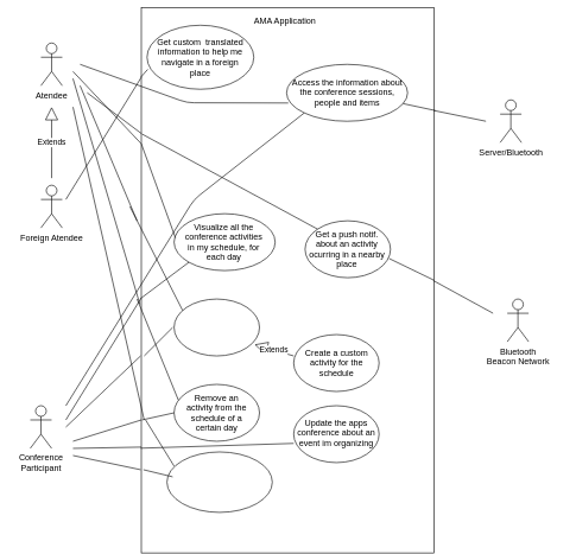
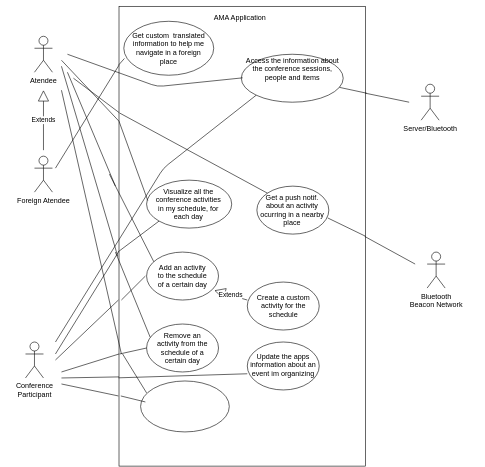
- <mxCell id="53" value="Access the information about the conference sessions, people and items" style="text;html=1;strokeColor=none;fillColor=none;align=center;verticalAlign=middle;whiteSpace=wrap;rounded=0;" parent="1" vertex="1"><mxGeometry x="406.5" y="120" width="161" height="20" as="geometry" /></mxCell>
+ <mxCell id="53" value="Access the information about the conference sessions, people and items" style="text;html=1;strokeColor=none;fillColor=none;align=center;verticalAlign=middle;whiteSpace=wrap;rounded=0;" parent="1" vertex="1"><mxGeometry x="406.5" y="105" width="161" height="20" as="geometry" /></mxCell>
+ <mxCell id="14" value="Add an activity to the schedule of a certain day" style="text;html=1;strokeColor=none;fillColor=none;align=center;verticalAlign=middle;whiteSpace=wrap;rounded=0;" parent="1" vertex="1"><mxGeometry x="258" y="450" width="92" height="20" as="geometry" /></mxCell>
- <mxCell id="43" value="Update the apps conference about an event im organizing" style="text;html=1;strokeColor=none;fillColor=none;align=center;verticalAlign=middle;whiteSpace=wrap;rounded=0;" parent="1" vertex="1"><mxGeometry x="412" y="599" width="120" height="20" as="geometry" /></mxCell>
+ <mxCell id="43" value="Update the apps information about an event im organizing" style="text;html=1;strokeColor=none;fillColor=none;align=center;verticalAlign=middle;whiteSpace=wrap;rounded=0;" parent="1" vertex="1"><mxGeometry x="412" y="599" width="120" height="20" as="geometry" /></mxCell>
